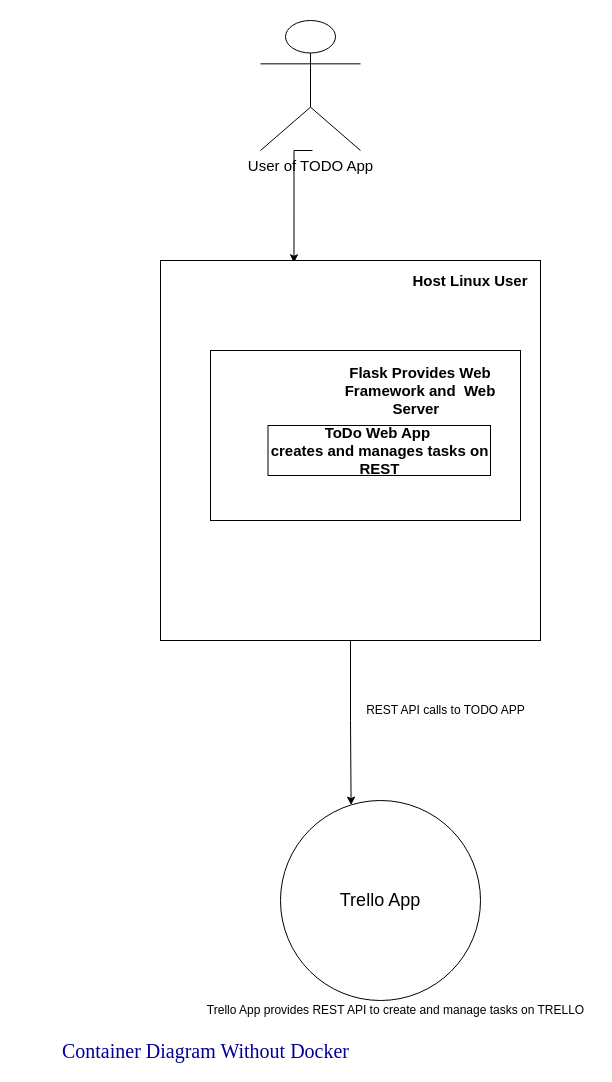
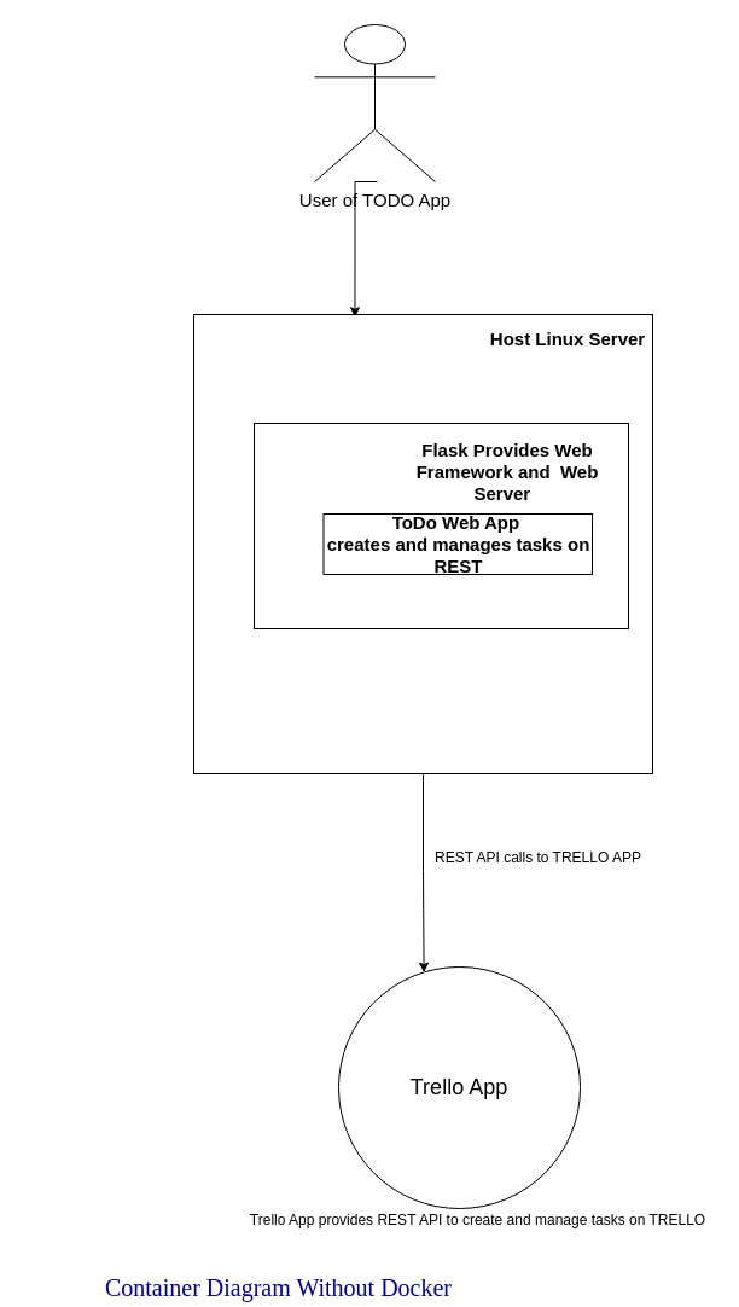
- <mxCell id="10" value="&lt;b&gt;&lt;font style=&quot;font-size: 15px&quot;&gt;Host Linux User&lt;/font&gt;&lt;/b&gt;" style="text;html=1;strokeColor=none;fillColor=none;align=center;verticalAlign=middle;whiteSpace=wrap;rounded=0;" parent="1" vertex="1"><mxGeometry x="390" y="270" width="160" height="20" as="geometry" /></mxCell>
+ <mxCell id="10" value="&lt;b&gt;&lt;font style=&quot;font-size: 15px&quot;&gt;Host Linux Server&lt;/font&gt;&lt;/b&gt;" style="text;html=1;strokeColor=none;fillColor=none;align=center;verticalAlign=middle;whiteSpace=wrap;rounded=0;" parent="1" vertex="1"><mxGeometry x="390" y="270" width="160" height="20" as="geometry" /></mxCell>
- <mxCell id="13" value="REST API calls to TODO APP" style="text;html=1;align=center;verticalAlign=middle;resizable=0;points=[];autosize=1;strokeColor=none;" vertex="1" parent="1"><mxGeometry x="350" y="700" width="190" height="20" as="geometry" /></mxCell>
+ <mxCell id="13" value="REST API calls to TRELLO APP" style="text;html=1;align=center;verticalAlign=middle;resizable=0;points=[];autosize=1;strokeColor=none;" vertex="1" parent="1"><mxGeometry x="350" y="700" width="190" height="20" as="geometry" /></mxCell>
- <mxCell id="11" value="&lt;font style=&quot;font-size: 20px&quot; face=&quot;Verdana&quot; color=&quot;#000099&quot;&gt;Container Diagram Without Docker&amp;nbsp;&amp;nbsp;&lt;/font&gt;" style="text;html=1;align=center;verticalAlign=middle;resizable=0;points=[];autosize=1;" parent="1" vertex="1"><mxGeometry x="20" y="1040" width="380" height="20" as="geometry" /></mxCell>
+ <mxCell id="11" value="&lt;font style=&quot;font-size: 20px&quot; face=&quot;Verdana&quot; color=&quot;#000099&quot;&gt;Container Diagram Without Docker&amp;nbsp;&amp;nbsp;&lt;/font&gt;" style="text;html=1;align=center;verticalAlign=middle;resizable=0;points=[];autosize=1;" parent="1" vertex="1"><mxGeometry x="45" y="1055" width="380" height="20" as="geometry" /></mxCell>
